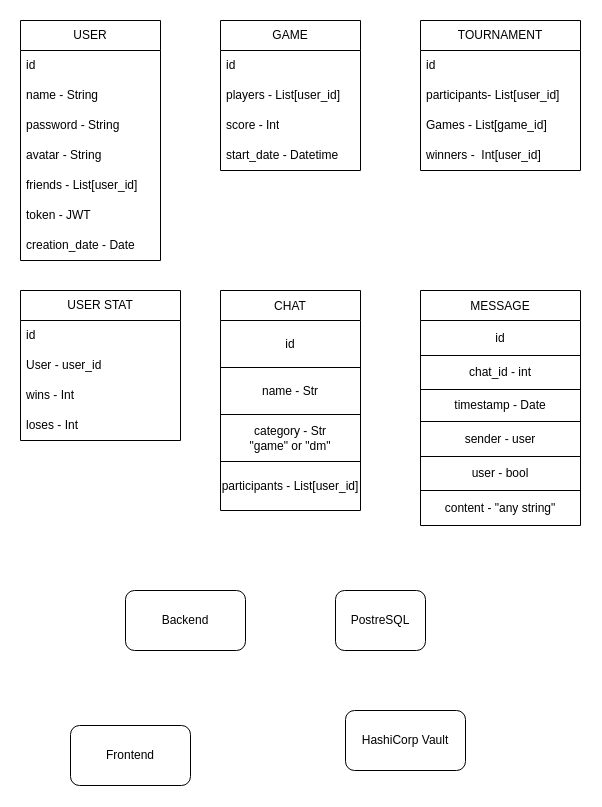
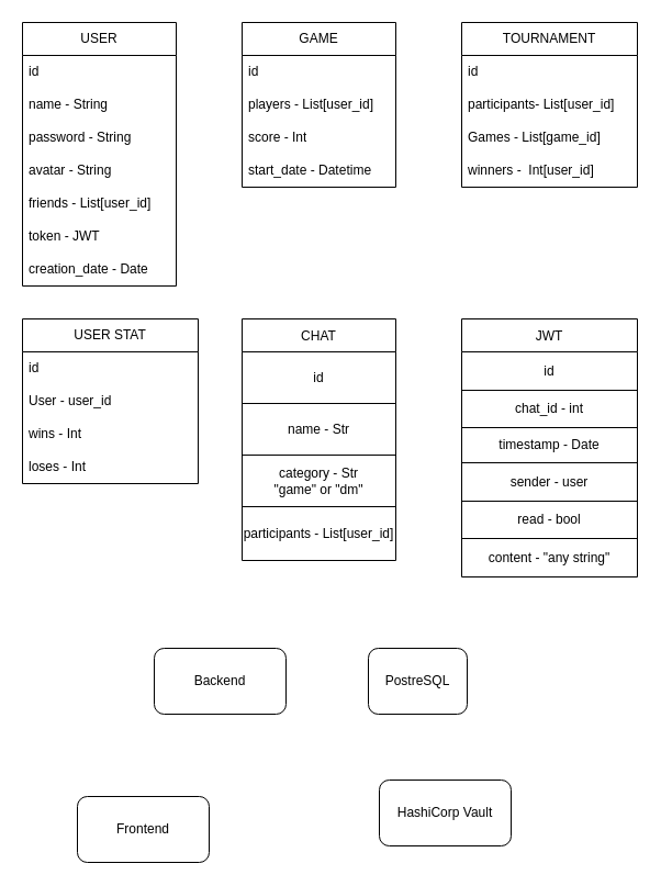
- <mxCell id="29" value="MESSAGE" style="shape=table;startSize=30;container=1;collapsible=0;childLayout=tableLayout;" parent="1" vertex="1"><mxGeometry x="420" y="290" width="160" height="235" as="geometry" /></mxCell>
+ <mxCell id="29" value="JWT" style="shape=table;startSize=30;container=1;collapsible=0;childLayout=tableLayout;" parent="1" vertex="1"><mxGeometry x="420" y="290" width="160" height="235" as="geometry" /></mxCell>
- <mxCell id="39" value="user - bool" style="shape=partialRectangle;html=1;whiteSpace=wrap;connectable=0;overflow=hidden;fillColor=none;top=0;left=0;bottom=0;right=0;pointerEvents=1;" parent="38" vertex="1"><mxGeometry width="160" height="34" as="geometry"><mxRectangle width="160" height="34" as="alternateBounds" /></mxGeometry></mxCell>
+ <mxCell id="39" value="read - bool" style="shape=partialRectangle;html=1;whiteSpace=wrap;connectable=0;overflow=hidden;fillColor=none;top=0;left=0;bottom=0;right=0;pointerEvents=1;" parent="38" vertex="1"><mxGeometry width="160" height="34" as="geometry"><mxRectangle width="160" height="34" as="alternateBounds" /></mxGeometry></mxCell>
- <mxCell id="3" value="Backend" style="rounded=1;whiteSpace=wrap;html=1;" parent="1" vertex="1"><mxGeometry x="125" y="590" width="120" height="60" as="geometry" /></mxCell>
+ <mxCell id="3" value="Backend" style="rounded=1;whiteSpace=wrap;html=1;" parent="1" vertex="1"><mxGeometry x="140" y="590" width="120" height="60" as="geometry" /></mxCell>
